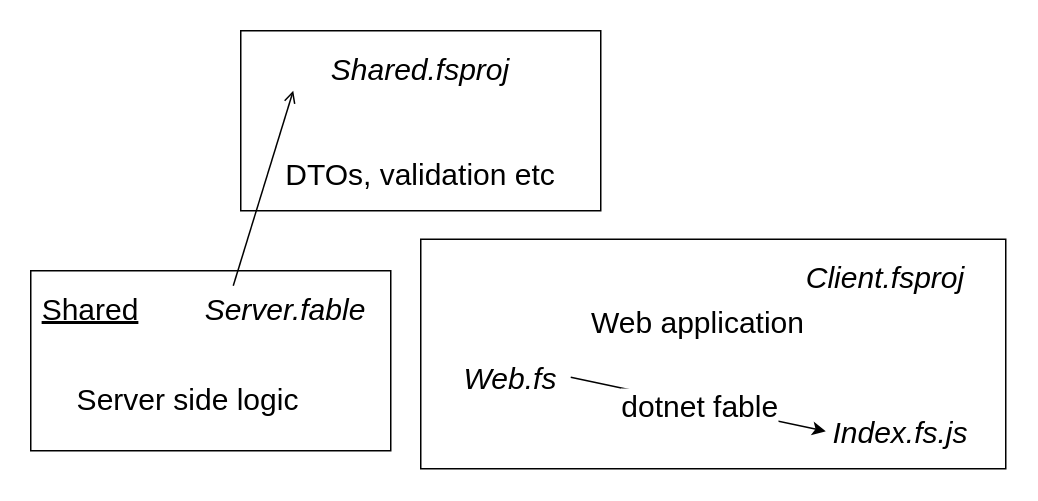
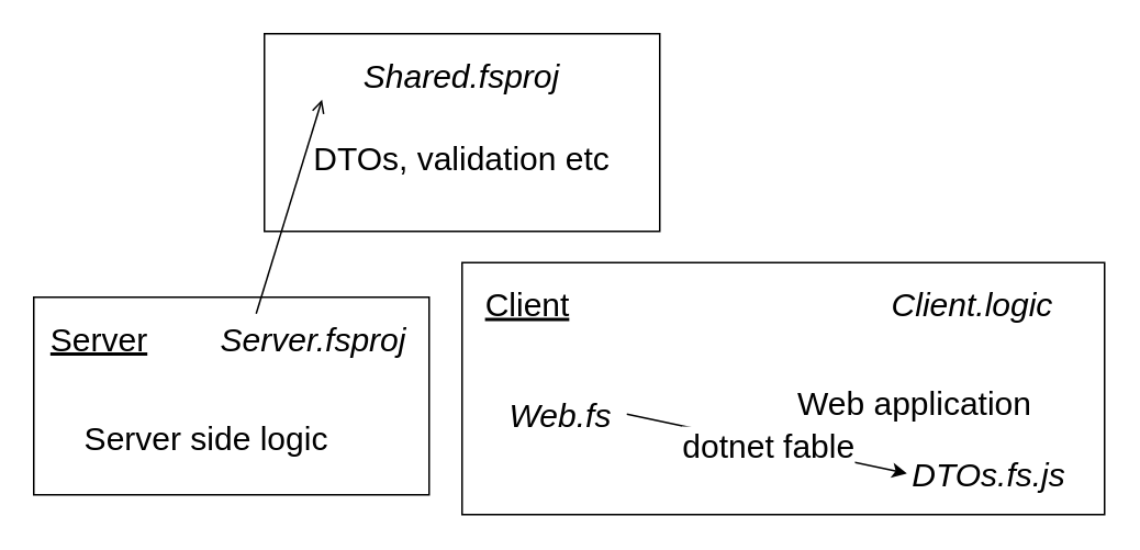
- <mxCell id="11" value="DTOs, validation etc" style="text;html=1;strokeColor=none;fillColor=none;align=center;verticalAlign=middle;whiteSpace=wrap;rounded=0;fontSize=20;" vertex="1" parent="1"><mxGeometry x="180" y="100" width="200" height="30" as="geometry" /></mxCell>
+ <mxCell id="11" value="DTOs, validation etc" style="text;html=1;strokeColor=none;fillColor=none;align=center;verticalAlign=middle;whiteSpace=wrap;rounded=0;fontSize=20;" vertex="1" parent="1"><mxGeometry x="180" y="80" width="200" height="30" as="geometry" /></mxCell>
+ <mxCell id="5" value="&lt;font style=&quot;font-size: 20px&quot;&gt;&lt;u&gt;Client&lt;/u&gt;&lt;br&gt;&lt;/font&gt;" style="text;html=1;strokeColor=none;fillColor=none;align=center;verticalAlign=middle;whiteSpace=wrap;rounded=0;" vertex="1" parent="1"><mxGeometry x="290" y="169" width="60" height="30" as="geometry" /></mxCell>
- <mxCell id="10" value="&lt;i&gt;Client.fsproj&lt;/i&gt;" style="text;html=1;strokeColor=none;fillColor=none;align=center;verticalAlign=middle;whiteSpace=wrap;rounded=0;fontSize=20;" vertex="1" parent="1"><mxGeometry x="520" y="169" width="140" height="30" as="geometry" /></mxCell>
+ <mxCell id="10" value="&lt;i&gt;Client.logic&lt;/i&gt;" style="text;html=1;strokeColor=none;fillColor=none;align=center;verticalAlign=middle;whiteSpace=wrap;rounded=0;fontSize=20;" vertex="1" parent="1"><mxGeometry x="520" y="169" width="140" height="30" as="geometry" /></mxCell>
- <mxCell id="3" value="&lt;font style=&quot;font-size: 20px&quot;&gt;&lt;u&gt;Shared&lt;/u&gt;&lt;/font&gt;" style="text;html=1;strokeColor=none;fillColor=none;align=center;verticalAlign=middle;whiteSpace=wrap;rounded=0;" vertex="1" parent="1"><mxGeometry x="30" y="190" width="60" height="30" as="geometry" /></mxCell>
+ <mxCell id="3" value="&lt;font style=&quot;font-size: 20px&quot;&gt;&lt;u&gt;Server&lt;/u&gt;&lt;/font&gt;" style="text;html=1;strokeColor=none;fillColor=none;align=center;verticalAlign=middle;whiteSpace=wrap;rounded=0;" vertex="1" parent="1"><mxGeometry x="30" y="190" width="60" height="30" as="geometry" /></mxCell>
- <mxCell id="6" value="&lt;i&gt;Server.fable&lt;/i&gt;" style="text;html=1;strokeColor=none;fillColor=none;align=center;verticalAlign=middle;whiteSpace=wrap;rounded=0;fontSize=20;" vertex="1" parent="1"><mxGeometry x="120" y="190" width="140" height="30" as="geometry" /></mxCell>
+ <mxCell id="6" value="&lt;i&gt;Server.fsproj&lt;/i&gt;" style="text;html=1;strokeColor=none;fillColor=none;align=center;verticalAlign=middle;whiteSpace=wrap;rounded=0;fontSize=20;" vertex="1" parent="1"><mxGeometry x="120" y="190" width="140" height="30" as="geometry" /></mxCell>
- <mxCell id="13" value="Web application" style="text;html=1;strokeColor=none;fillColor=none;align=center;verticalAlign=middle;whiteSpace=wrap;rounded=0;fontSize=20;" vertex="1" parent="1"><mxGeometry x="380" y="199" width="170" height="30" as="geometry" /></mxCell>
+ <mxCell id="13" value="Web application" style="text;html=1;strokeColor=none;fillColor=none;align=center;verticalAlign=middle;whiteSpace=wrap;rounded=0;fontSize=20;" vertex="1" parent="1"><mxGeometry x="470" y="229" width="170" height="30" as="geometry" /></mxCell>
- <mxCell id="15" value="&lt;i&gt;Index.fs.js&lt;/i&gt;" style="text;html=1;strokeColor=none;fillColor=none;align=center;verticalAlign=middle;whiteSpace=wrap;rounded=0;fontSize=20;" vertex="1" parent="1"><mxGeometry x="550" y="272" width="100" height="30" as="geometry" /></mxCell>
+ <mxCell id="15" value="&lt;i&gt;DTOs.fs.js&lt;/i&gt;" style="text;html=1;strokeColor=none;fillColor=none;align=center;verticalAlign=middle;whiteSpace=wrap;rounded=0;fontSize=20;" vertex="1" parent="1"><mxGeometry x="550" y="272" width="100" height="30" as="geometry" /></mxCell>
